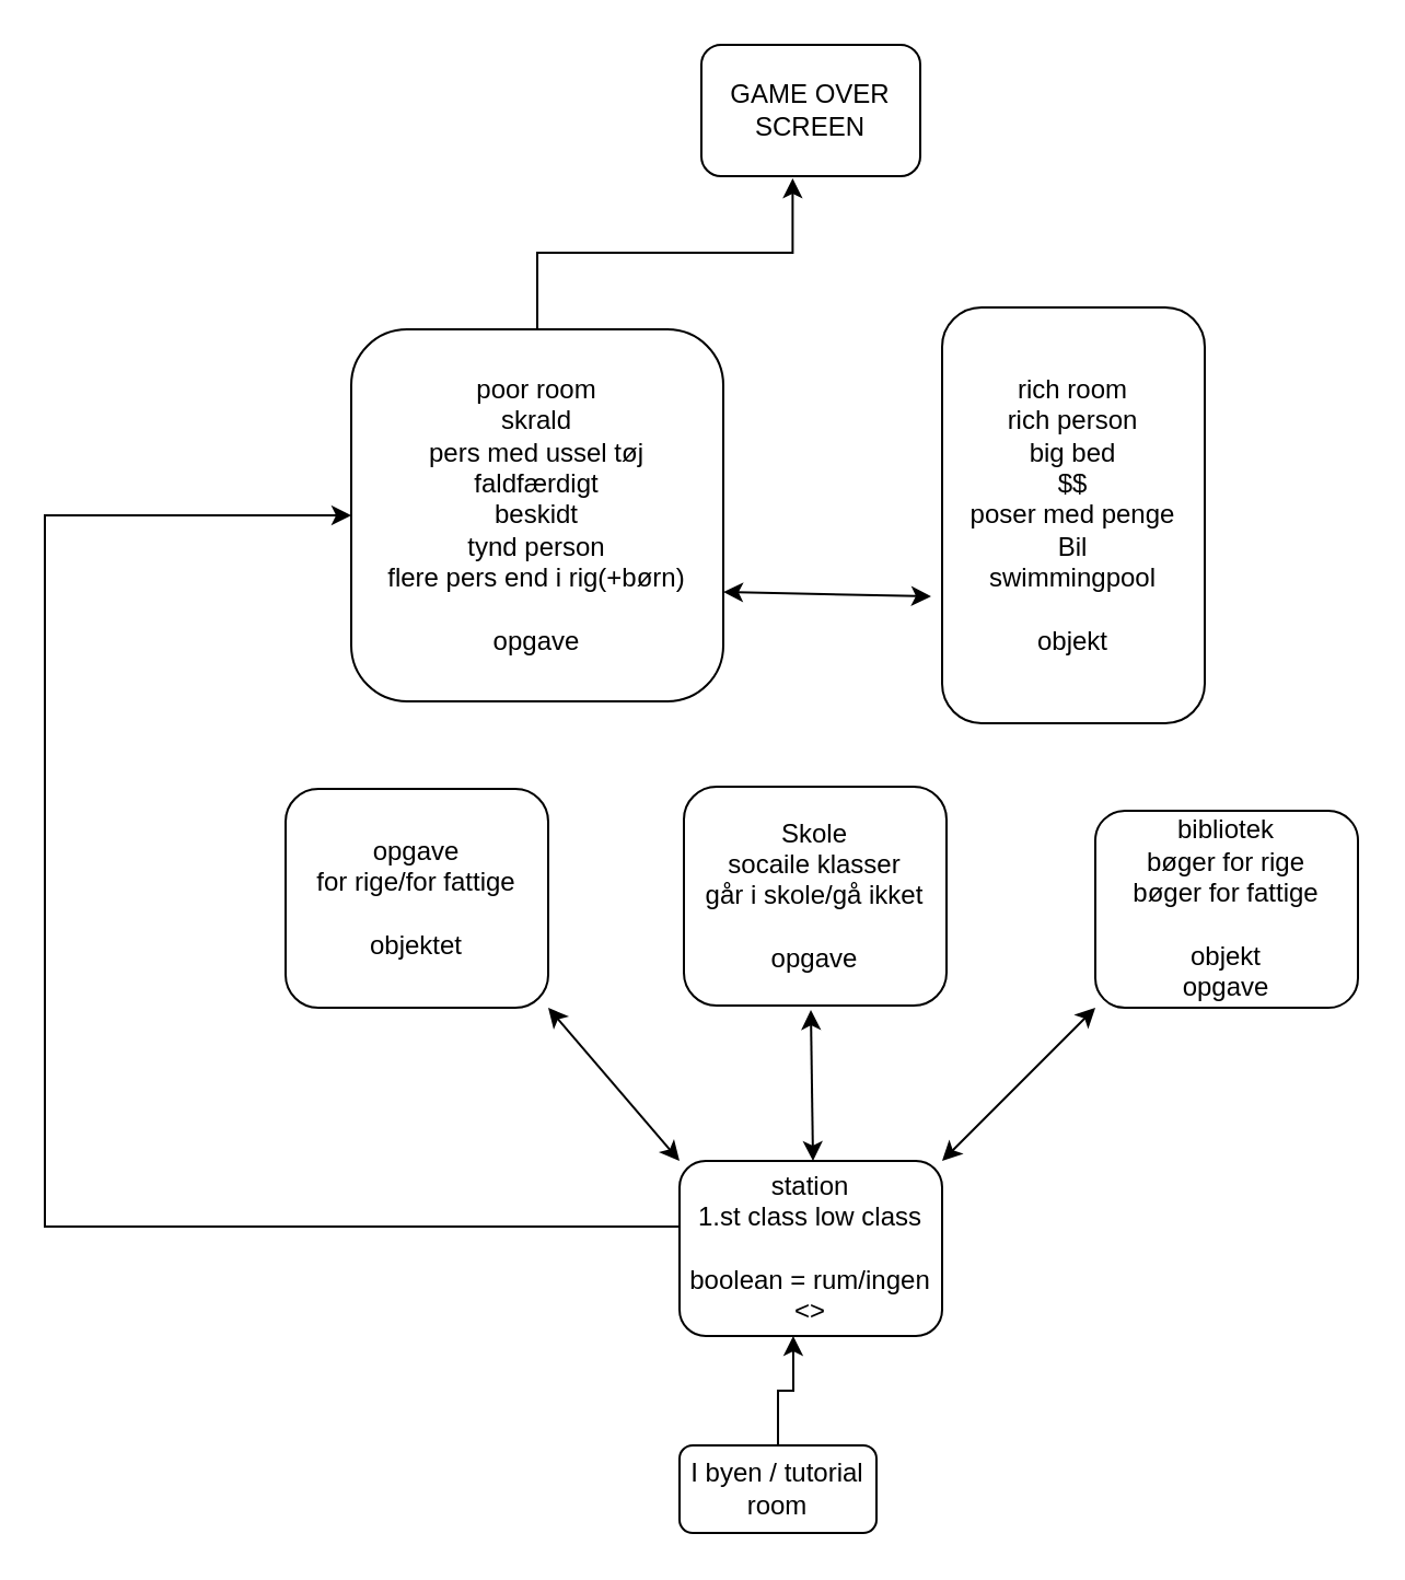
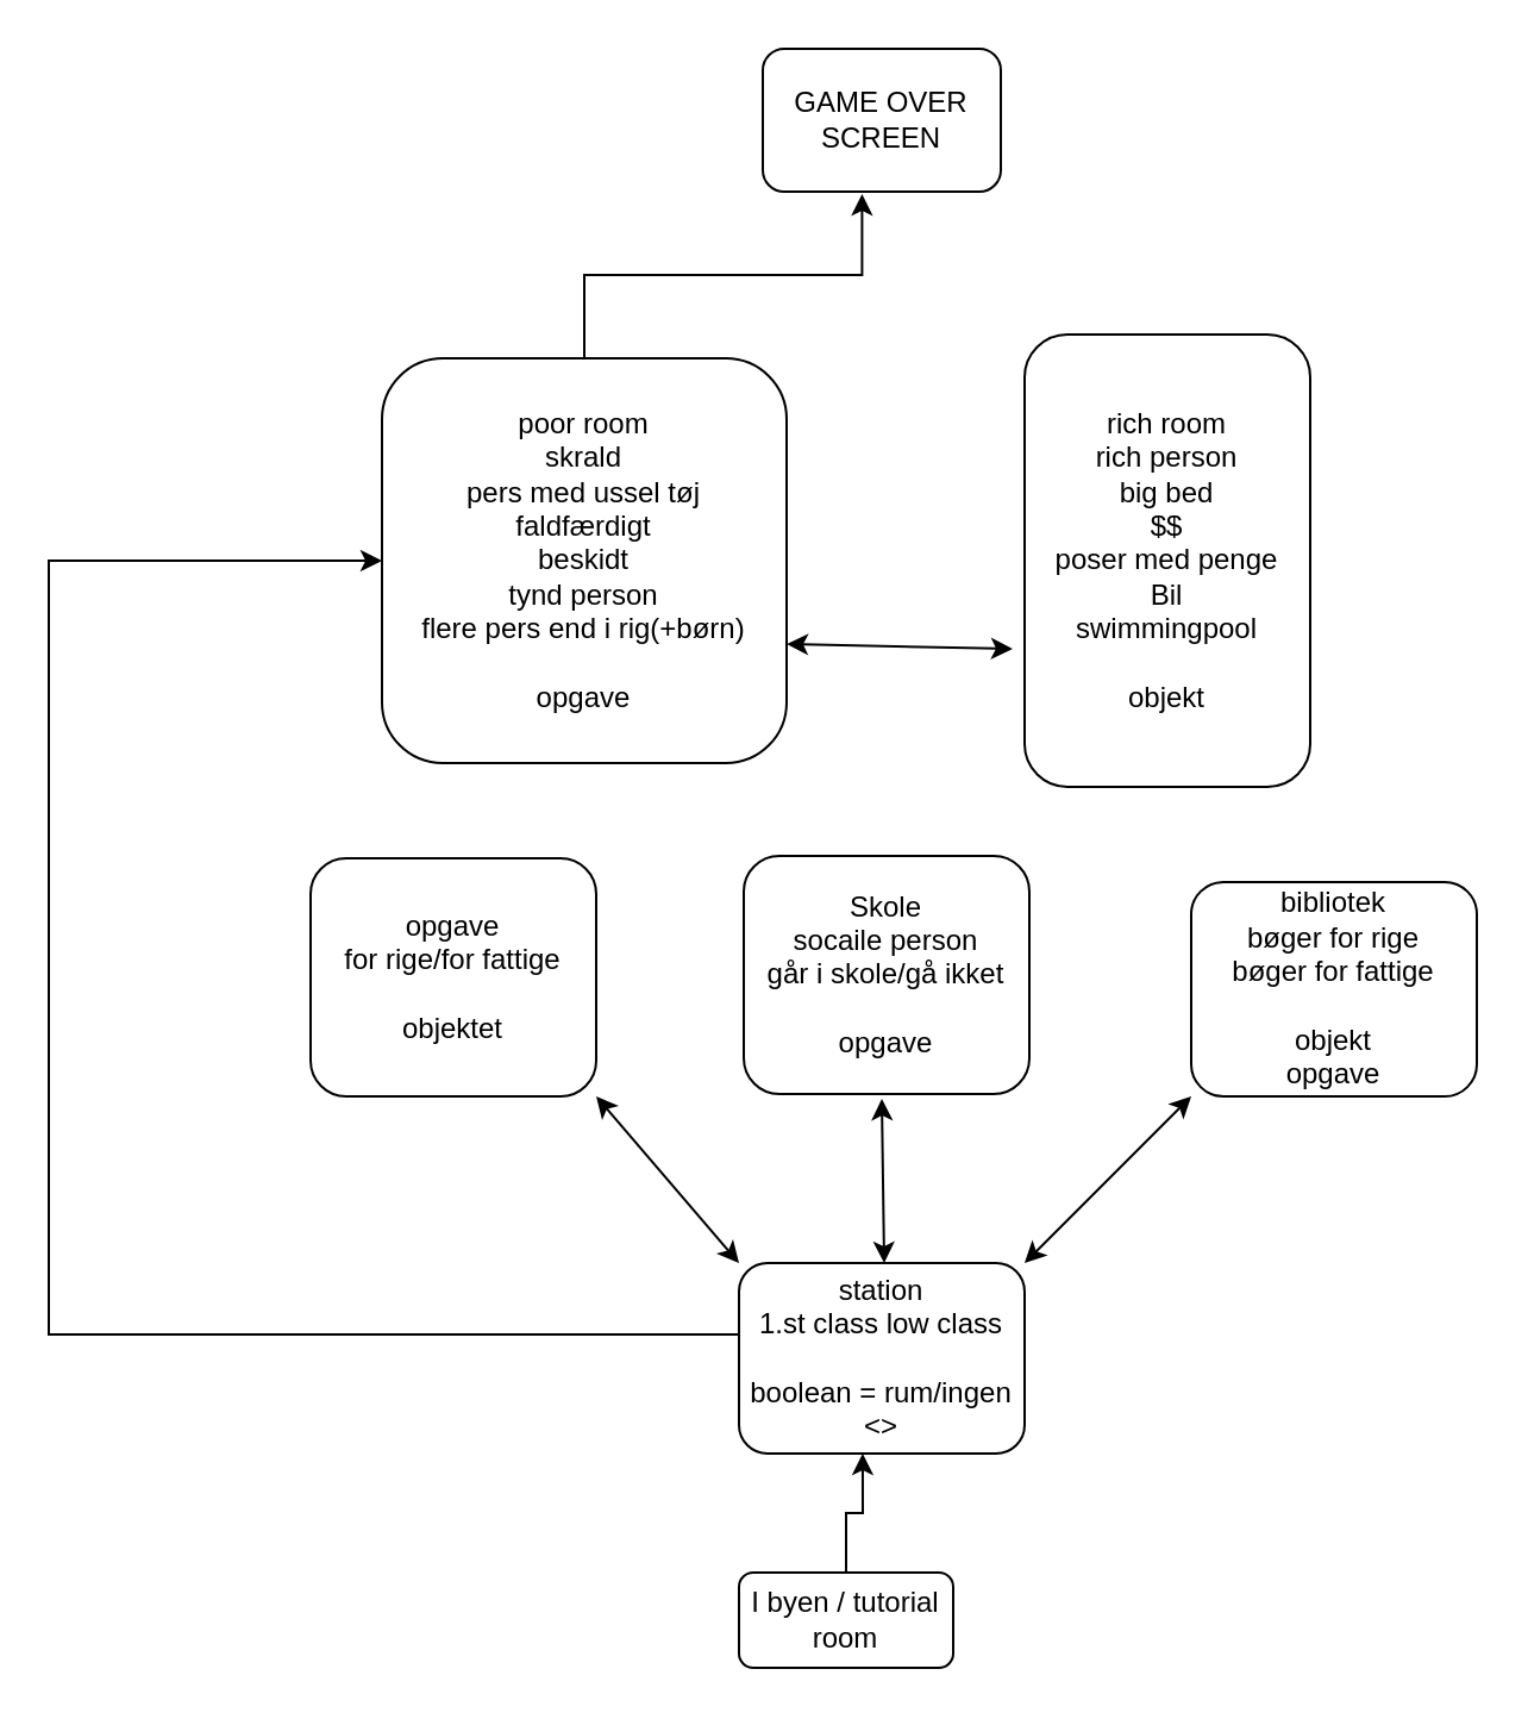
- <mxCell id="7" value="Skole&lt;br&gt;socaile klasser&lt;br&gt;går i skole/gå ikket&lt;br&gt;&lt;br&gt;opgave" style="rounded=1;whiteSpace=wrap;html=1;" vertex="1" parent="1"><mxGeometry x="312" y="359" width="120" height="100" as="geometry" /></mxCell>
+ <mxCell id="7" value="Skole&lt;br&gt;socaile person&lt;br&gt;går i skole/gå ikket&lt;br&gt;&lt;br&gt;opgave" style="rounded=1;whiteSpace=wrap;html=1;" vertex="1" parent="1"><mxGeometry x="312" y="359" width="120" height="100" as="geometry" /></mxCell>
